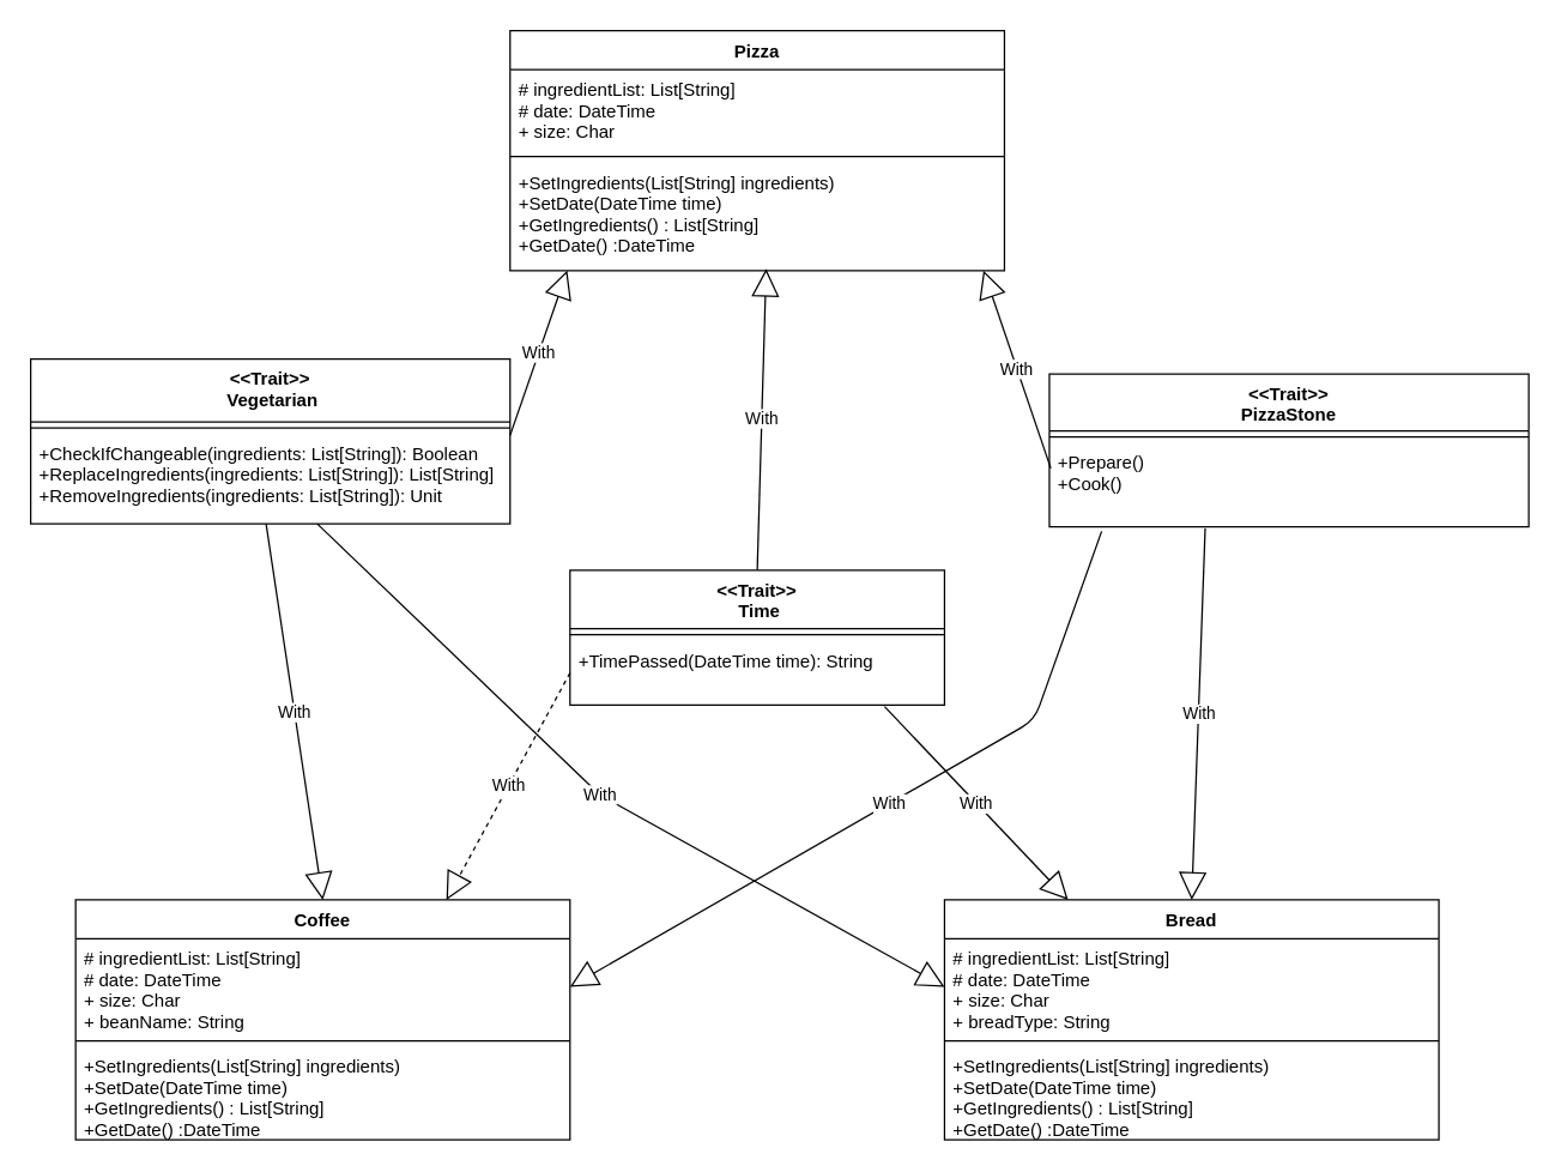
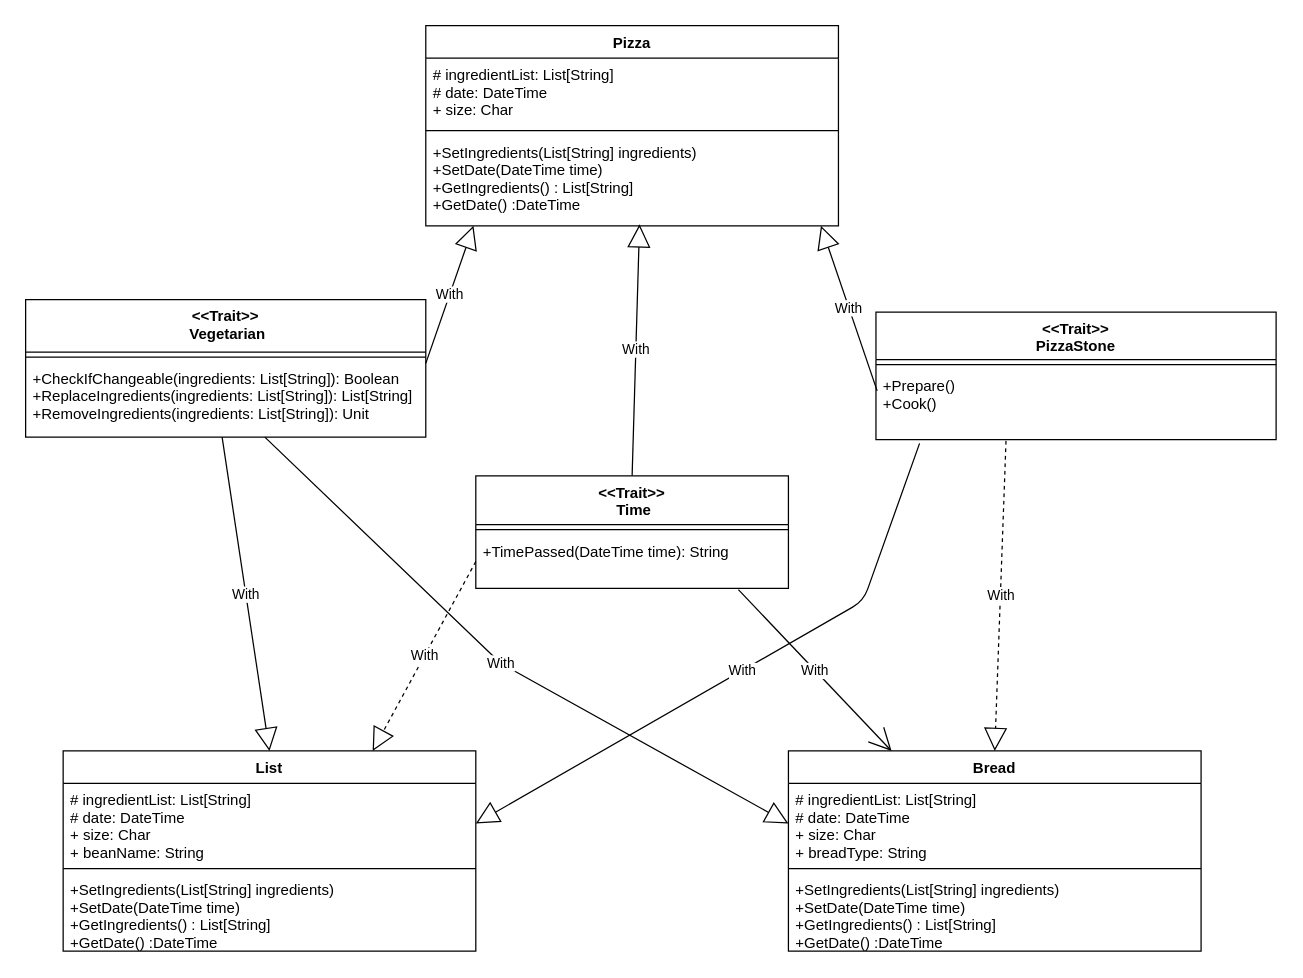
- <mxCell id="30" value="With" style="endArrow=block;endSize=16;endFill=0;html=1;exitX=0.325;exitY=1.018;exitDx=0;exitDy=0;entryX=0.5;entryY=0;entryDx=0;entryDy=0;exitPerimeter=0;" edge="1" parent="1" source="13" target="22"><mxGeometry width="160" relative="1" as="geometry"><mxPoint x="410" y="478.5" as="sourcePoint" /><mxPoint x="327.5" y="630" as="targetPoint" /></mxGeometry></mxCell>
+ <mxCell id="30" value="With" style="endArrow=block;endSize=16;endFill=0;html=1;exitX=0.325;exitY=1.018;exitDx=0;exitDy=0;entryX=0.5;entryY=0;entryDx=0;entryDy=0;exitPerimeter=0;dashed=1;" edge="1" parent="1" source="13" target="22"><mxGeometry width="160" relative="1" as="geometry"><mxPoint x="410" y="478.5" as="sourcePoint" /><mxPoint x="327.5" y="630" as="targetPoint" /></mxGeometry></mxCell>
- <mxCell id="29" value="With" style="endArrow=block;endSize=16;endFill=0;html=1;exitX=0.84;exitY=1.023;exitDx=0;exitDy=0;entryX=0.25;entryY=0;entryDx=0;entryDy=0;exitPerimeter=0;" edge="1" parent="1" source="10" target="22"><mxGeometry width="160" relative="1" as="geometry"><mxPoint x="400" y="468.5" as="sourcePoint" /><mxPoint x="317.5" y="620" as="targetPoint" /></mxGeometry></mxCell>
+ <mxCell id="29" value="With" style="endArrow=open;endSize=16;endFill=0;html=1;exitX=0.84;exitY=1.023;exitDx=0;exitDy=0;entryX=0.25;entryY=0;entryDx=0;entryDy=0;exitPerimeter=0;" edge="1" parent="1" source="10" target="22"><mxGeometry width="160" relative="1" as="geometry"><mxPoint x="400" y="468.5" as="sourcePoint" /><mxPoint x="317.5" y="620" as="targetPoint" /></mxGeometry></mxCell>
- <mxCell id="18" value="Coffee" style="swimlane;fontStyle=1;align=center;verticalAlign=top;childLayout=stackLayout;horizontal=1;startSize=26;horizontalStack=0;resizeParent=1;resizeParentMax=0;resizeLast=0;collapsible=1;marginBottom=0;" vertex="1" parent="1"><mxGeometry x="50" y="600" width="330" height="160" as="geometry" /></mxCell>
+ <mxCell id="18" value="List" style="swimlane;fontStyle=1;align=center;verticalAlign=top;childLayout=stackLayout;horizontal=1;startSize=26;horizontalStack=0;resizeParent=1;resizeParentMax=0;resizeLast=0;collapsible=1;marginBottom=0;" vertex="1" parent="1"><mxGeometry x="50" y="600" width="330" height="160" as="geometry" /></mxCell>
